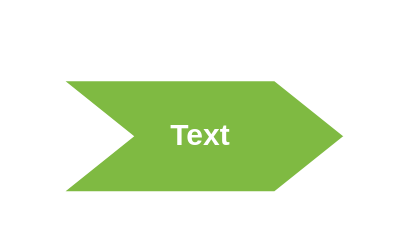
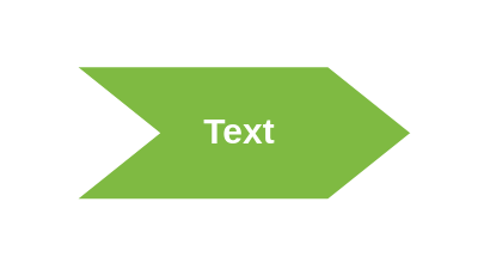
- <mxCell id="2" value="&lt;font color=&quot;#ffffff&quot;&gt;&lt;b&gt;Text&lt;/b&gt;&lt;/font&gt;" style="shape=step;perimeter=stepPerimeter;whiteSpace=wrap;html=1;fixedSize=1;fontSize=12;fontColor=#000000;fillColor=#7FBA42;strokeColor=#FFFFFF;strokeWidth=4;size=30;" parent="1" vertex="1"><mxGeometry x="20" y="30" width="120" height="48" as="geometry" /></mxCell>
+ <mxCell id="2" value="&lt;font color=&quot;#ffffff&quot;&gt;&lt;b&gt;Text&lt;/b&gt;&lt;/font&gt;" style="shape=step;perimeter=stepPerimeter;whiteSpace=wrap;html=1;fixedSize=1;fontSize=12;fontColor=#000000;fillColor=#7FBA42;strokeColor=#FFFFFF;strokeWidth=4;size=30;" parent="1" vertex="1"><mxGeometry x="20" y="20" width="120" height="48" as="geometry" /></mxCell>
